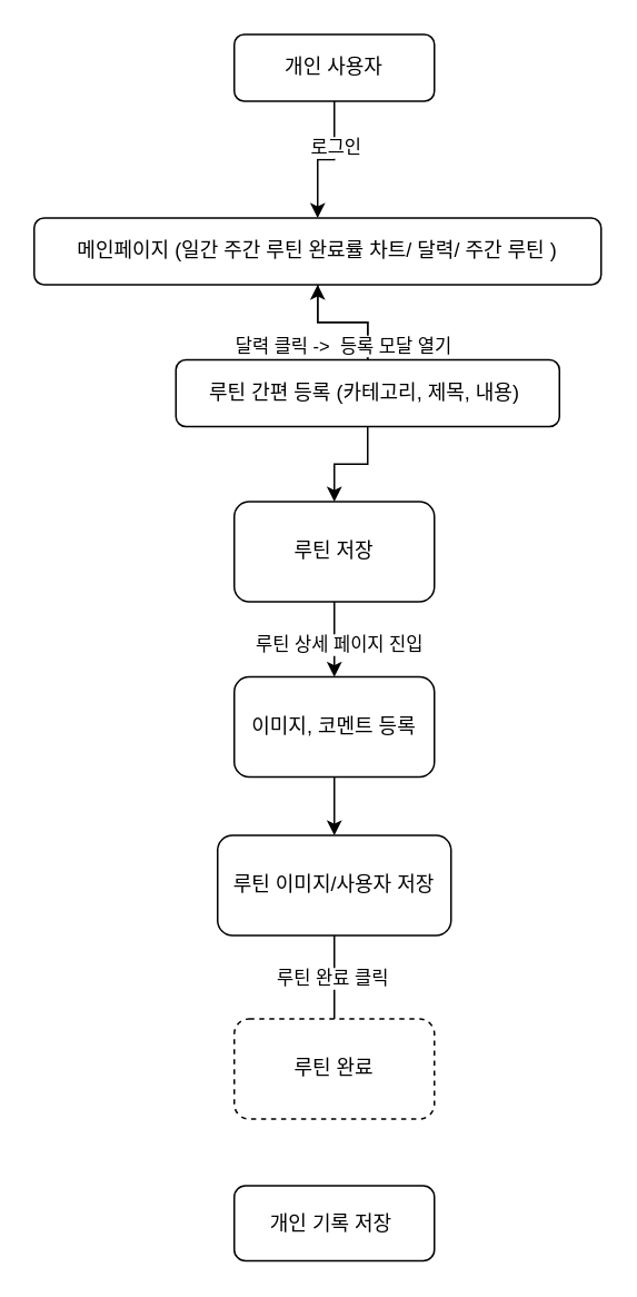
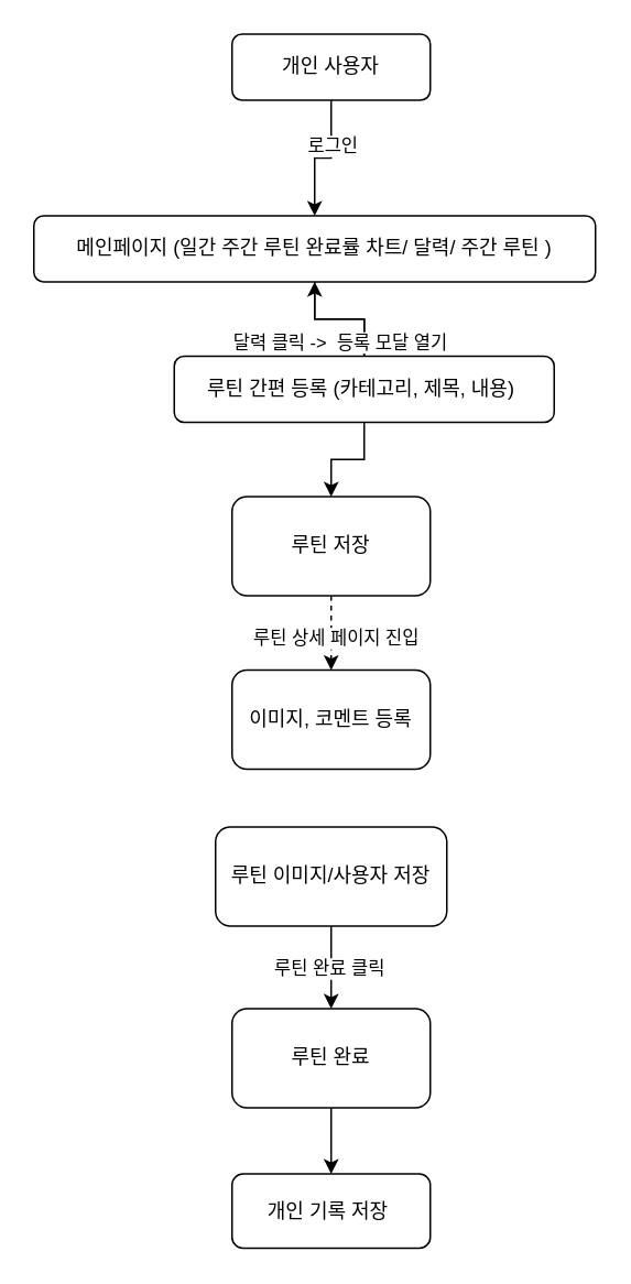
- <mxCell id="11" value="" style="edgeStyle=orthogonalEdgeStyle;rounded=0;orthogonalLoop=1;jettySize=auto;html=1;" edge="1" parent="1" source="13" target="15"><mxGeometry relative="1" as="geometry" /></mxCell>
+ <mxCell id="11" value="" style="edgeStyle=orthogonalEdgeStyle;rounded=0;orthogonalLoop=1;jettySize=auto;html=1;dashed=1;" edge="1" parent="1" source="13" target="15"><mxGeometry relative="1" as="geometry" /></mxCell>
- <mxCell id="14" value="" style="edgeStyle=orthogonalEdgeStyle;rounded=0;orthogonalLoop=1;jettySize=auto;html=1;" edge="1" parent="1" source="15" target="18"><mxGeometry relative="1" as="geometry" /></mxCell>
- <mxCell id="16" value="" style="edgeStyle=orthogonalEdgeStyle;rounded=0;orthogonalLoop=1;jettySize=auto;html=1;endArrow=none;" edge="1" parent="1" source="18" target="20"><mxGeometry relative="1" as="geometry" /></mxCell>
+ <mxCell id="16" value="" style="edgeStyle=orthogonalEdgeStyle;rounded=0;orthogonalLoop=1;jettySize=auto;html=1;" edge="1" parent="1" source="18" target="20"><mxGeometry relative="1" as="geometry" /></mxCell>
- <mxCell id="20" value="루틴 완료" style="whiteSpace=wrap;html=1;rounded=1;glass=0;strokeWidth=1;shadow=0;dashed=1;" vertex="1" parent="1"><mxGeometry x="140" y="610" width="120" height="60" as="geometry" /></mxCell>
+ <mxCell id="20" value="루틴 완료" style="whiteSpace=wrap;html=1;rounded=1;glass=0;strokeWidth=1;shadow=0;" vertex="1" parent="1"><mxGeometry x="140" y="610" width="120" height="60" as="geometry" /></mxCell>
+ <mxCell id="19" value="" style="edgeStyle=orthogonalEdgeStyle;rounded=0;orthogonalLoop=1;jettySize=auto;html=1;" edge="1" parent="1" source="20" target="21"><mxGeometry relative="1" as="geometry" /></mxCell>
